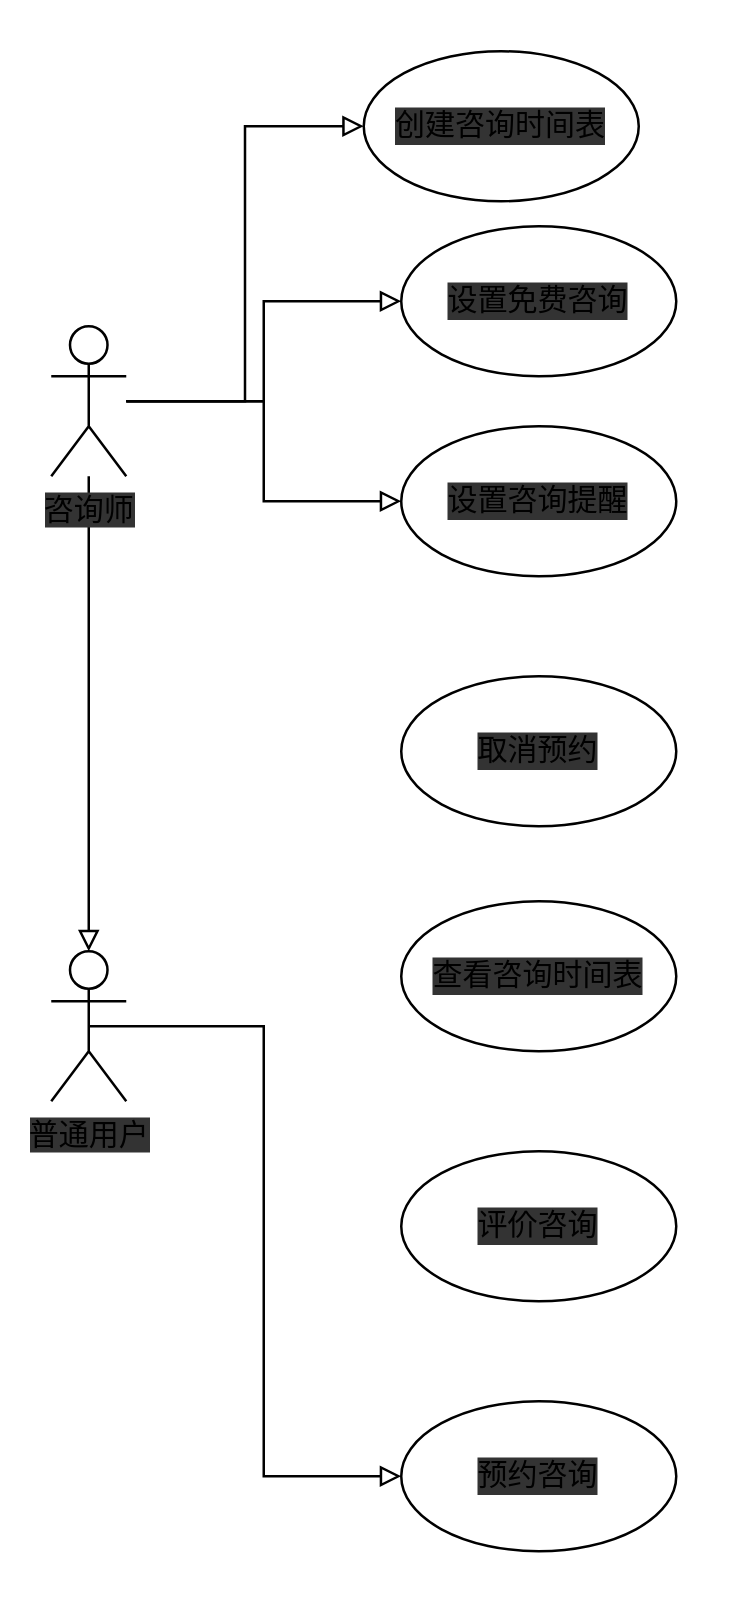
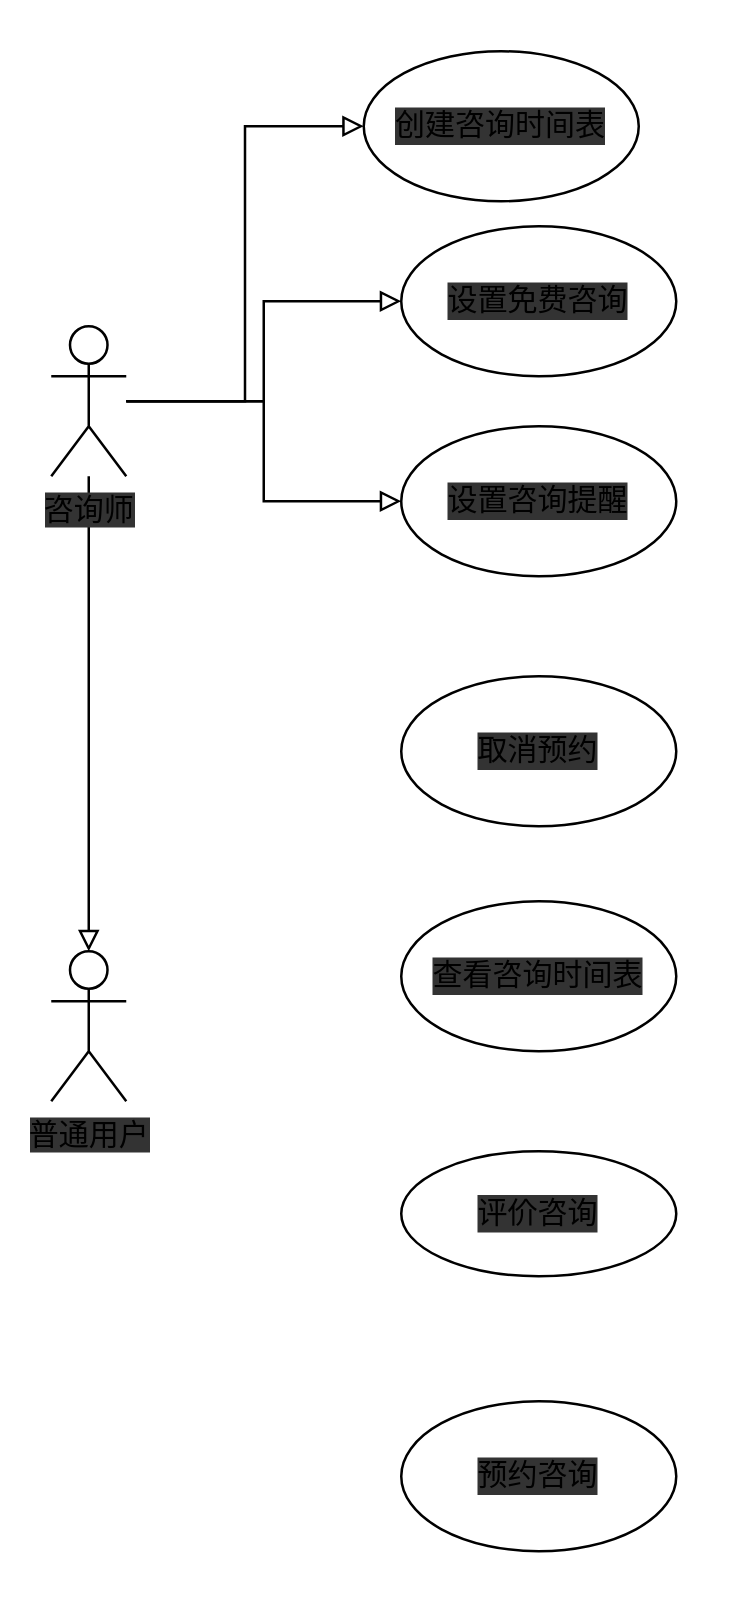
- <mxCell id="12" value="评价咨询" style="ellipse;whiteSpace=wrap;html=1;labelBackgroundColor=#333333;" vertex="1" parent="1"><mxGeometry x="160" y="460" width="110" height="60" as="geometry" /></mxCell>
+ <mxCell id="12" value="评价咨询" style="ellipse;whiteSpace=wrap;html=1;labelBackgroundColor=#333333;" vertex="1" parent="1"><mxGeometry x="160" y="460" width="110" height="50" as="geometry" /></mxCell>
- <mxCell id="7" style="edgeStyle=orthogonalEdgeStyle;rounded=0;orthogonalLoop=1;jettySize=auto;html=1;exitX=0.5;exitY=0.5;exitDx=0;exitDy=0;exitPerimeter=0;entryX=0;entryY=0.5;entryDx=0;entryDy=0;endArrow=block;endFill=0;" edge="1" parent="1" source="8" target="13"><mxGeometry relative="1" as="geometry" /></mxCell>
